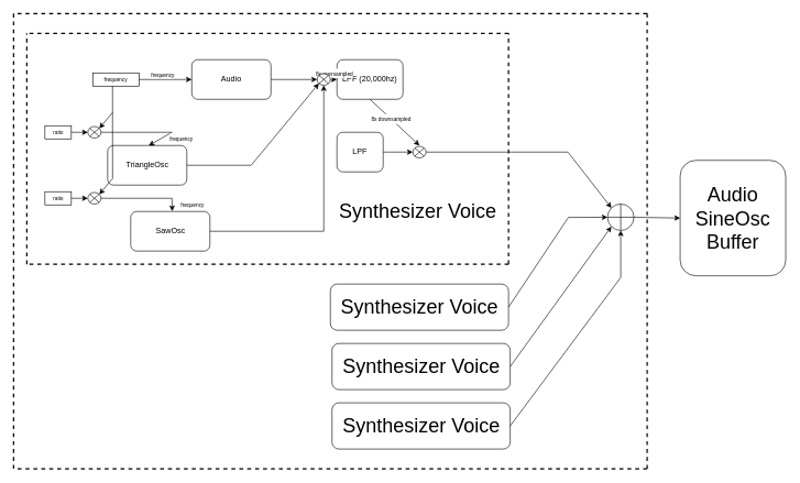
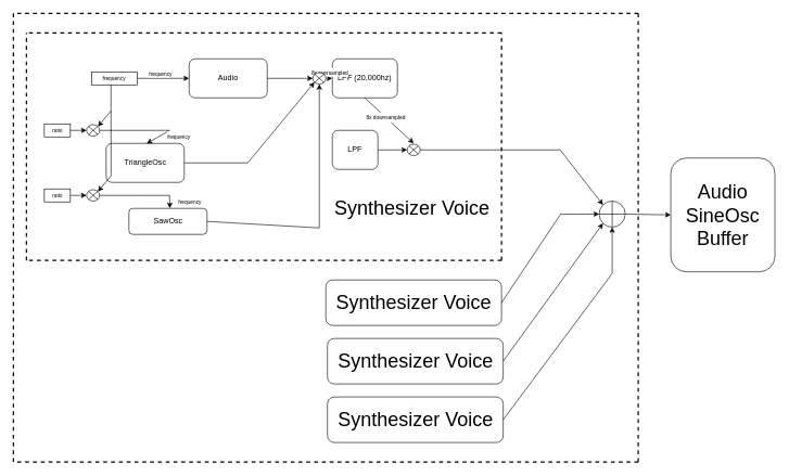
- <mxCell id="11" value="SawOsc" style="rounded=1;whiteSpace=wrap;html=1;" parent="1" vertex="1"><mxGeometry x="197.5" y="320" width="120" height="60" as="geometry" /></mxCell>
+ <mxCell id="11" value="SawOsc" style="rounded=1;whiteSpace=wrap;html=1;" parent="1" vertex="1"><mxGeometry x="197.5" y="320" width="120" height="40" as="geometry" /></mxCell>
